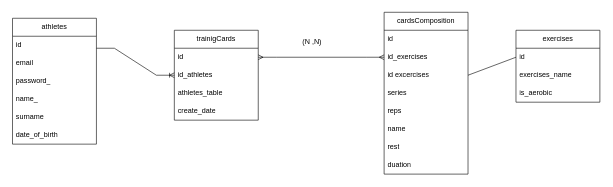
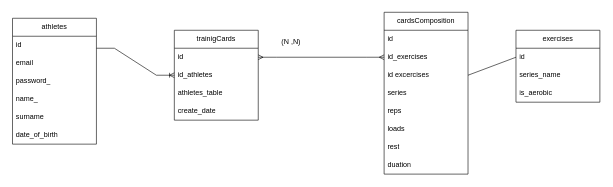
- <mxCell id="28" value="(N ,N)" style="text;html=1;align=center;verticalAlign=middle;whiteSpace=wrap;rounded=0;" vertex="1" parent="1"><mxGeometry x="490" y="55" width="60" height="30" as="geometry" /></mxCell>
+ <mxCell id="28" value="(N ,N)" style="text;html=1;align=center;verticalAlign=middle;whiteSpace=wrap;rounded=0;" vertex="1" parent="1"><mxGeometry x="455" y="55" width="60" height="30" as="geometry" /></mxCell>
- <mxCell id="26" value="exercises_name" style="text;strokeColor=none;fillColor=none;align=left;verticalAlign=middle;spacingLeft=4;spacingRight=4;overflow=hidden;points=[[0,0.5],[1,0.5]];portConstraint=eastwest;rotatable=0;whiteSpace=wrap;html=1;" vertex="1" parent="24"><mxGeometry y="60" width="140" height="30" as="geometry" /></mxCell>
+ <mxCell id="26" value="series_name" style="text;strokeColor=none;fillColor=none;align=left;verticalAlign=middle;spacingLeft=4;spacingRight=4;overflow=hidden;points=[[0,0.5],[1,0.5]];portConstraint=eastwest;rotatable=0;whiteSpace=wrap;html=1;" vertex="1" parent="24"><mxGeometry y="60" width="140" height="30" as="geometry" /></mxCell>
- <mxCell id="20" value="name" style="text;strokeColor=none;fillColor=none;align=left;verticalAlign=middle;spacingLeft=4;spacingRight=4;overflow=hidden;points=[[0,0.5],[1,0.5]];portConstraint=eastwest;rotatable=0;whiteSpace=wrap;html=1;" vertex="1" parent="14"><mxGeometry y="180" width="140" height="30" as="geometry" /></mxCell>
+ <mxCell id="20" value="loads" style="text;strokeColor=none;fillColor=none;align=left;verticalAlign=middle;spacingLeft=4;spacingRight=4;overflow=hidden;points=[[0,0.5],[1,0.5]];portConstraint=eastwest;rotatable=0;whiteSpace=wrap;html=1;" vertex="1" parent="14"><mxGeometry y="180" width="140" height="30" as="geometry" /></mxCell>
